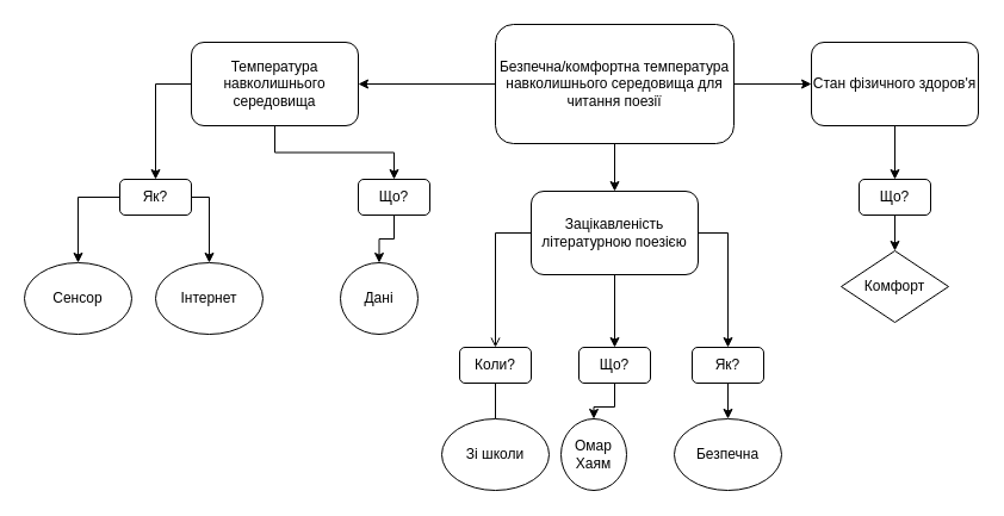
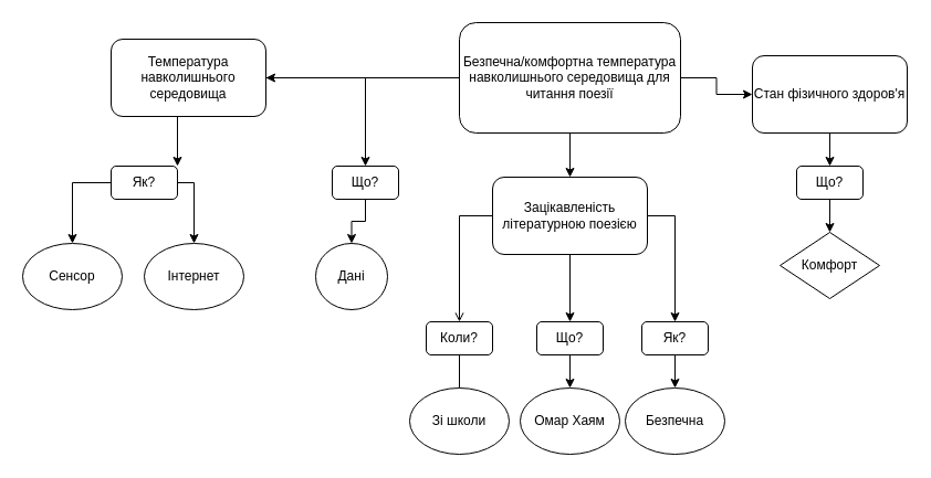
- <mxCell id="8" value="Температура навколишнього середовища" style="rounded=1;whiteSpace=wrap;html=1;" vertex="1" parent="1"><mxGeometry x="160" y="35" width="140" height="70" as="geometry" /></mxCell>
+ <mxCell id="8" value="Температура навколишнього середовища" style="rounded=1;whiteSpace=wrap;html=1;" vertex="1" parent="1"><mxGeometry x="100" y="35" width="140" height="70" as="geometry" /></mxCell>
- <mxCell id="10" value="Стан фізичного здоров'я" style="rounded=1;whiteSpace=wrap;html=1;" vertex="1" parent="1"><mxGeometry x="680" y="35" width="140" height="70" as="geometry" /></mxCell>
+ <mxCell id="10" value="Стан фізичного здоров'я" style="rounded=1;whiteSpace=wrap;html=1;" vertex="1" parent="1"><mxGeometry x="680" y="50" width="140" height="70" as="geometry" /></mxCell>
- <mxCell id="22" value="Омар Хаям" style="ellipse;whiteSpace=wrap;html=1;direction=west;" vertex="1" parent="1"><mxGeometry x="470" y="351" width="55" height="60" as="geometry" /></mxCell>
+ <mxCell id="22" value="Омар Хаям" style="ellipse;whiteSpace=wrap;html=1;direction=west;" vertex="1" parent="1"><mxGeometry x="470" y="351" width="90" height="60" as="geometry" /></mxCell>
